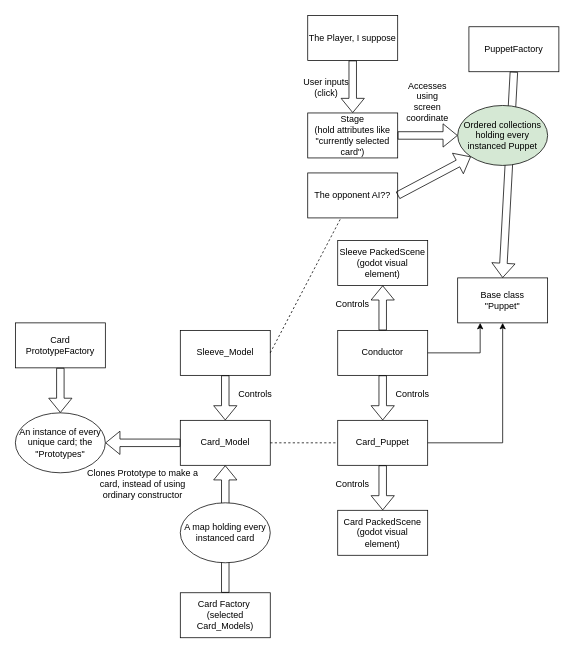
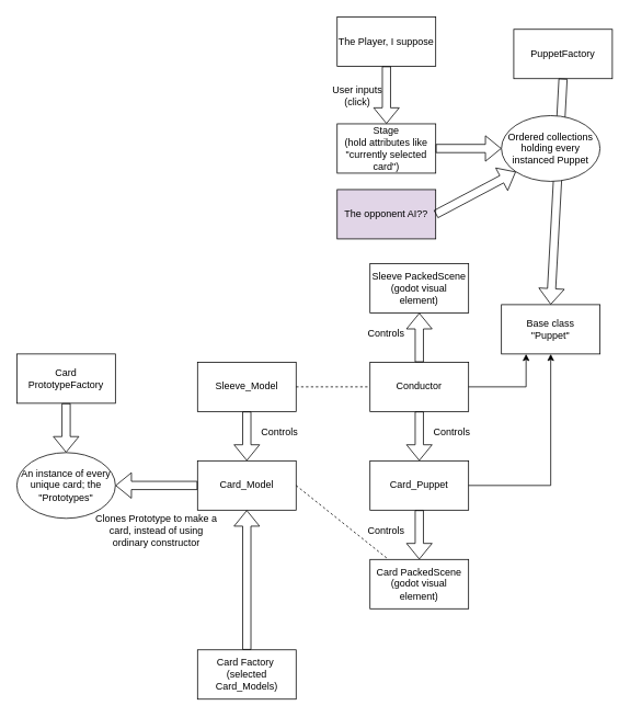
- <mxCell id="34" value="Accesses using screen coordinate" style="text;html=1;align=center;verticalAlign=middle;whiteSpace=wrap;rounded=0;" vertex="1" parent="1"><mxGeometry x="540" y="120" width="60" height="30" as="geometry" /></mxCell>
- <mxCell id="31" value="Ordered collections holding every instanced Puppet" style="ellipse;whiteSpace=wrap;html=1;fillColor=#d5e8d4;" vertex="1" parent="1"><mxGeometry x="610" y="140" width="120" height="80" as="geometry" /></mxCell>
+ <mxCell id="31" value="Ordered collections holding every instanced Puppet" style="ellipse;whiteSpace=wrap;html=1;" vertex="1" parent="1"><mxGeometry x="610" y="140" width="120" height="80" as="geometry" /></mxCell>
- <mxCell id="36" value="The opponent AI??" style="rounded=0;whiteSpace=wrap;html=1;" vertex="1" parent="1"><mxGeometry x="410" y="230" width="120" height="60" as="geometry" /></mxCell>
+ <mxCell id="36" value="The opponent AI??" style="rounded=0;whiteSpace=wrap;html=1;fillColor=#e1d5e7;" vertex="1" parent="1"><mxGeometry x="410" y="230" width="120" height="60" as="geometry" /></mxCell>
- <mxCell id="6" value="" style="endArrow=none;dashed=1;html=1;rounded=0;exitX=1;exitY=0.5;exitDx=0;exitDy=0;" edge="1" parent="1" source="3" target="36"><mxGeometry width="50" height="50" relative="1" as="geometry"><mxPoint x="350" y="560" as="sourcePoint" /><mxPoint x="400" y="510" as="targetPoint" /></mxGeometry></mxCell>
+ <mxCell id="6" value="" style="endArrow=none;dashed=1;html=1;rounded=0;exitX=1;exitY=0.5;exitDx=0;exitDy=0;entryX=0;entryY=0.5;entryDx=0;entryDy=0;" edge="1" parent="1" source="3" target="5"><mxGeometry width="50" height="50" relative="1" as="geometry"><mxPoint x="350" y="560" as="sourcePoint" /><mxPoint x="400" y="510" as="targetPoint" /></mxGeometry></mxCell>
- <mxCell id="7" value="" style="endArrow=none;dashed=1;html=1;rounded=0;exitX=1;exitY=0.5;exitDx=0;exitDy=0;entryX=0;entryY=0.5;entryDx=0;entryDy=0;" edge="1" parent="1" source="2" target="4"><mxGeometry width="50" height="50" relative="1" as="geometry"><mxPoint x="260" y="850" as="sourcePoint" /><mxPoint x="310" y="800" as="targetPoint" /></mxGeometry></mxCell>
+ <mxCell id="7" value="" style="endArrow=none;dashed=1;html=1;rounded=0;exitX=1;exitY=0.5;exitDx=0;exitDy=0;" edge="1" parent="1" source="2" target="15"><mxGeometry width="50" height="50" relative="1" as="geometry"><mxPoint x="260" y="850" as="sourcePoint" /><mxPoint x="310" y="800" as="targetPoint" /></mxGeometry></mxCell>
- <mxCell id="32" value="A map holding every instanced card" style="ellipse;whiteSpace=wrap;html=1;" vertex="1" parent="1"><mxGeometry x="240" y="670" width="120" height="80" as="geometry" /></mxCell>
